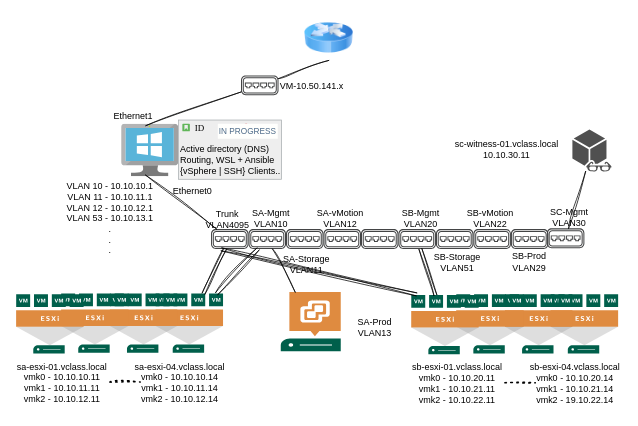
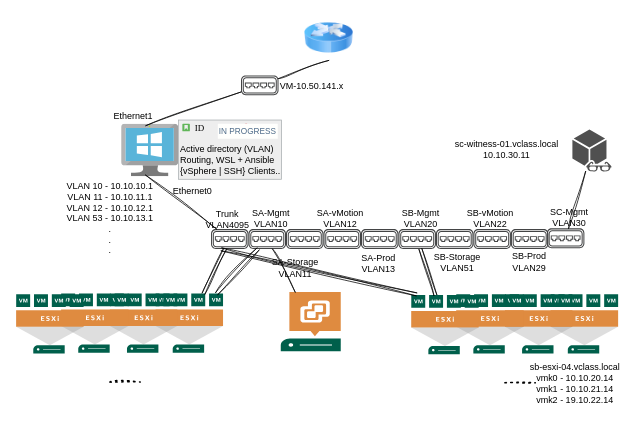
- <mxCell id="56" value="&lt;font face=&quot;Helvetica&quot;&gt;Active directory (DNS)&lt;/font&gt;&lt;div&gt;&lt;font face=&quot;Helvetica&quot;&gt;Routing,&amp;nbsp;&lt;/font&gt;&lt;span style=&quot;font-family: Helvetica; background-color: transparent; color: light-dark(rgb(0, 0, 0), rgb(255, 255, 255));&quot;&gt;WSL + Ansible&lt;/span&gt;&lt;/div&gt;&lt;div&gt;&lt;font face=&quot;Helvetica&quot;&gt;{vSphere | SSH} Clients..&lt;/font&gt;&lt;/div&gt;" style="html=1;shadow=0;dashed=0;shape=mxgraph.atlassian.issue;issueType=story;issuePriority=blocker;issueStatus=inProgress;verticalAlign=top;align=left;whiteSpace=wrap;overflow=hidden;spacingTop=25;strokeColor=#A8ADB0;fillColor=#EEEEEE;fontSize=12;backgroundOutline=1;sketch=0;hachureGap=4;jiggle=2;curveFitting=1;fontFamily=Architects Daughter;fontSource=https%3A%2F%2Ffonts.googleapis.com%2Fcss%3Ffamily%3DArchitects%2BDaughter;" vertex="1" parent="2"><mxGeometry x="217.74" y="139.5" width="137.26" height="79" as="geometry" /></mxCell>
+ <mxCell id="56" value="&lt;font face=&quot;Helvetica&quot;&gt;Active directory (VLAN)&lt;/font&gt;&lt;div&gt;&lt;font face=&quot;Helvetica&quot;&gt;Routing,&amp;nbsp;&lt;/font&gt;&lt;span style=&quot;font-family: Helvetica; background-color: transparent; color: light-dark(rgb(0, 0, 0), rgb(255, 255, 255));&quot;&gt;WSL + Ansible&lt;/span&gt;&lt;/div&gt;&lt;div&gt;&lt;font face=&quot;Helvetica&quot;&gt;{vSphere | SSH} Clients..&lt;/font&gt;&lt;/div&gt;" style="html=1;shadow=0;dashed=0;shape=mxgraph.atlassian.issue;issueType=story;issuePriority=blocker;issueStatus=inProgress;verticalAlign=top;align=left;whiteSpace=wrap;overflow=hidden;spacingTop=25;strokeColor=#A8ADB0;fillColor=#EEEEEE;fontSize=12;backgroundOutline=1;sketch=0;hachureGap=4;jiggle=2;curveFitting=1;fontFamily=Architects Daughter;fontSource=https%3A%2F%2Ffonts.googleapis.com%2Fcss%3Ffamily%3DArchitects%2BDaughter;" vertex="1" parent="2"><mxGeometry x="217.74" y="139.5" width="137.26" height="79" as="geometry" /></mxCell>
- <mxCell id="38" value="&lt;font face=&quot;Helvetica&quot;&gt;SA-Storage&lt;/font&gt;&lt;div&gt;&lt;font face=&quot;Helvetica&quot;&gt;VLAN11&lt;/font&gt;&lt;/div&gt;" style="text;html=1;align=center;verticalAlign=middle;whiteSpace=wrap;rounded=0;fontFamily=Architects Daughter;fontSource=https%3A%2F%2Ffonts.googleapis.com%2Fcss%3Ffamily%3DArchitects%2BDaughter;" vertex="1" parent="2"><mxGeometry x="352" y="317" width="73" height="30" as="geometry" /></mxCell>
+ <mxCell id="38" value="&lt;font face=&quot;Helvetica&quot;&gt;SA-Storage&lt;/font&gt;&lt;div&gt;&lt;font face=&quot;Helvetica&quot;&gt;VLAN11&lt;/font&gt;&lt;/div&gt;" style="text;html=1;align=center;verticalAlign=middle;whiteSpace=wrap;rounded=0;fontFamily=Architects Daughter;fontSource=https%3A%2F%2Ffonts.googleapis.com%2Fcss%3Ffamily%3DArchitects%2BDaughter;" vertex="1" parent="2"><mxGeometry x="337" y="322" width="73" height="30" as="geometry" /></mxCell>
- <mxCell id="40" value="&lt;font face=&quot;Helvetica&quot;&gt;SA-Prod&lt;/font&gt;&lt;div&gt;&lt;font face=&quot;Helvetica&quot;&gt;VLAN13&lt;/font&gt;&lt;/div&gt;" style="text;html=1;align=center;verticalAlign=middle;whiteSpace=wrap;rounded=0;fontFamily=Architects Daughter;fontSource=https%3A%2F%2Ffonts.googleapis.com%2Fcss%3Ffamily%3DArchitects%2BDaughter;" vertex="1" parent="2"><mxGeometry x="443" y="401" width="73" height="30" as="geometry" /></mxCell>
+ <mxCell id="40" value="&lt;font face=&quot;Helvetica&quot;&gt;SA-Prod&lt;/font&gt;&lt;div&gt;&lt;font face=&quot;Helvetica&quot;&gt;VLAN13&lt;/font&gt;&lt;/div&gt;" style="text;html=1;align=center;verticalAlign=middle;whiteSpace=wrap;rounded=0;fontFamily=Architects Daughter;fontSource=https%3A%2F%2Ffonts.googleapis.com%2Fcss%3Ffamily%3DArchitects%2BDaughter;" vertex="1" parent="2"><mxGeometry x="448" y="316" width="73" height="30" as="geometry" /></mxCell>
- <mxCell id="28" value="&lt;div&gt;&lt;font face=&quot;Helvetica&quot; style=&quot;font-size: 12px;&quot;&gt;sa-esxi-01.vclass.local&lt;/font&gt;&lt;/div&gt;&lt;font face=&quot;Helvetica&quot; style=&quot;font-size: 12px;&quot;&gt;vmk0 - 10.10.10.11&lt;/font&gt;&lt;div&gt;&lt;font face=&quot;Helvetica&quot; style=&quot;font-size: 12px;&quot;&gt;vmk1 - 10.10.11.11&lt;/font&gt;&lt;/div&gt;&lt;div&gt;&lt;font face=&quot;Helvetica&quot;&gt;vmk2 - 10.10.12.11&lt;/font&gt;&lt;/div&gt;" style="text;html=1;align=center;verticalAlign=middle;whiteSpace=wrap;rounded=0;fontFamily=Architects Daughter;fontSource=https%3A%2F%2Ffonts.googleapis.com%2Fcss%3Ffamily%3DArchitects%2BDaughter;" vertex="1" parent="2"><mxGeometry y="454" width="125" height="71" as="geometry" /></mxCell>
- <mxCell id="29" value="&lt;div&gt;&lt;font face=&quot;Helvetica&quot; style=&quot;font-size: 12px;&quot;&gt;sa-esxi-04.vclass.local&lt;/font&gt;&lt;/div&gt;&lt;font face=&quot;Helvetica&quot; style=&quot;font-size: 12px;&quot;&gt;vmk0 - 10.10.10.14&lt;/font&gt;&lt;div&gt;&lt;font face=&quot;Helvetica&quot; style=&quot;font-size: 12px;&quot;&gt;vmk1 - 10.10.11.14&lt;/font&gt;&lt;/div&gt;&lt;div&gt;&lt;font face=&quot;Helvetica&quot;&gt;vmk2 - 10.10.12.14&lt;/font&gt;&lt;/div&gt;" style="text;html=1;align=center;verticalAlign=middle;whiteSpace=wrap;rounded=0;fontFamily=Architects Daughter;fontSource=https%3A%2F%2Ffonts.googleapis.com%2Fcss%3Ffamily%3DArchitects%2BDaughter;" vertex="1" parent="2"><mxGeometry x="157" y="454" width="125" height="71" as="geometry" /></mxCell>
- <mxCell id="35" value="&lt;div&gt;&lt;font face=&quot;Helvetica&quot; style=&quot;font-size: 12px;&quot;&gt;sb-esxi-01.vclass.local&lt;/font&gt;&lt;/div&gt;&lt;font face=&quot;Helvetica&quot; style=&quot;font-size: 12px;&quot;&gt;vmk0 - 10.10.20.11&lt;/font&gt;&lt;div&gt;&lt;font face=&quot;Helvetica&quot; style=&quot;font-size: 12px;&quot;&gt;vmk1 - 10.10.21.11&lt;/font&gt;&lt;/div&gt;&lt;div&gt;&lt;font face=&quot;Helvetica&quot;&gt;vmk2 - 10.10.22.11&lt;/font&gt;&lt;/div&gt;" style="text;html=1;align=center;verticalAlign=middle;whiteSpace=wrap;rounded=0;fontFamily=Architects Daughter;fontSource=https%3A%2F%2Ffonts.googleapis.com%2Fcss%3Ffamily%3DArchitects%2BDaughter;" vertex="1" parent="2"><mxGeometry x="527" y="455" width="125" height="71" as="geometry" /></mxCell>
